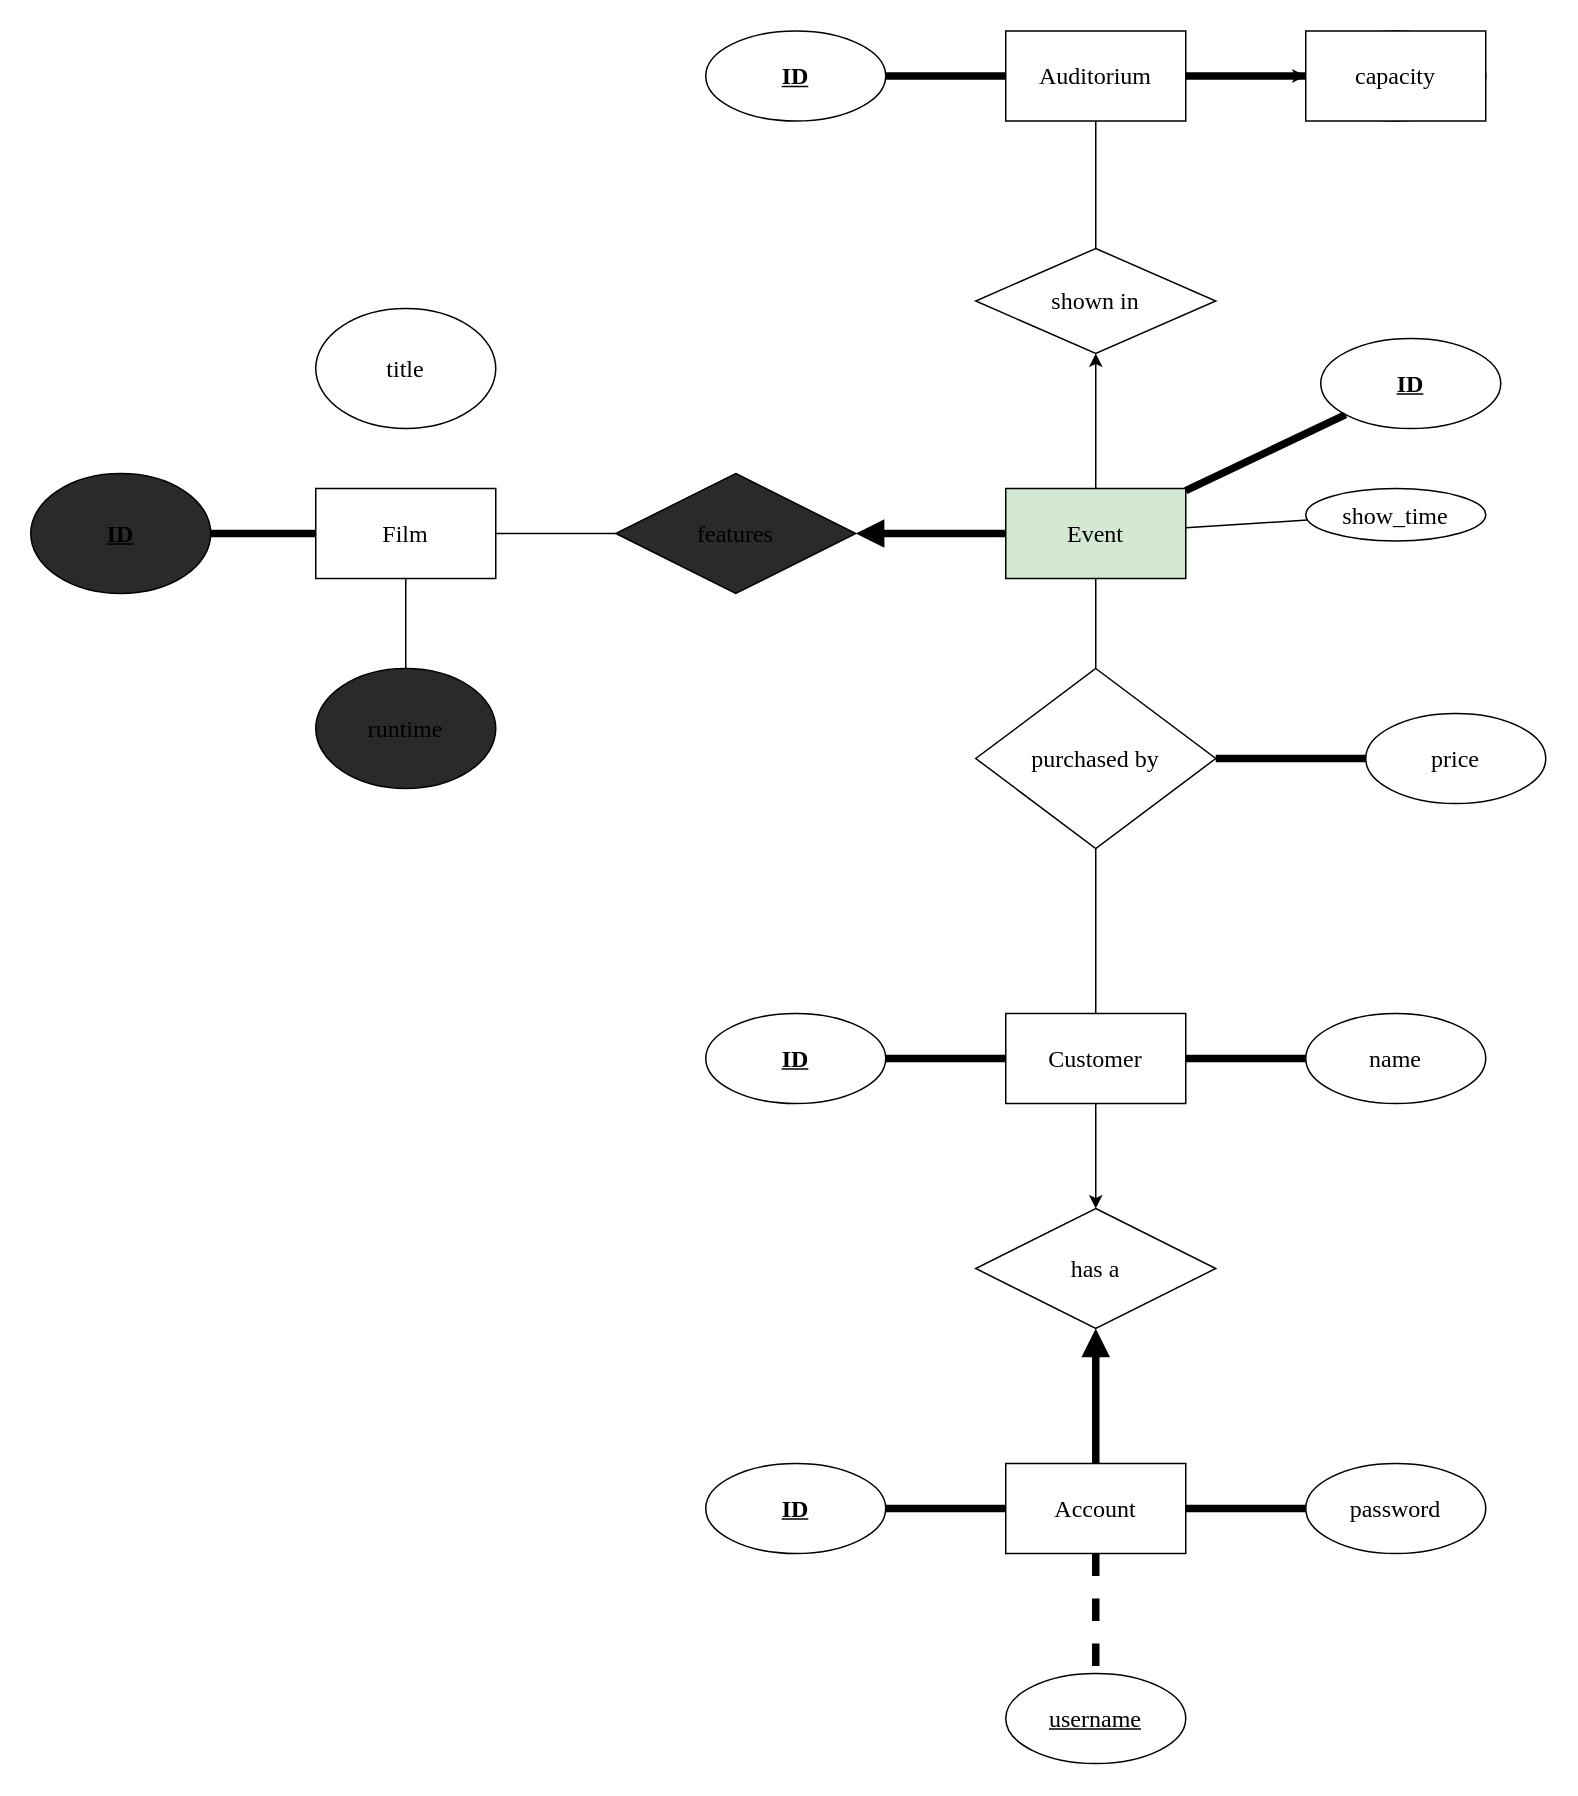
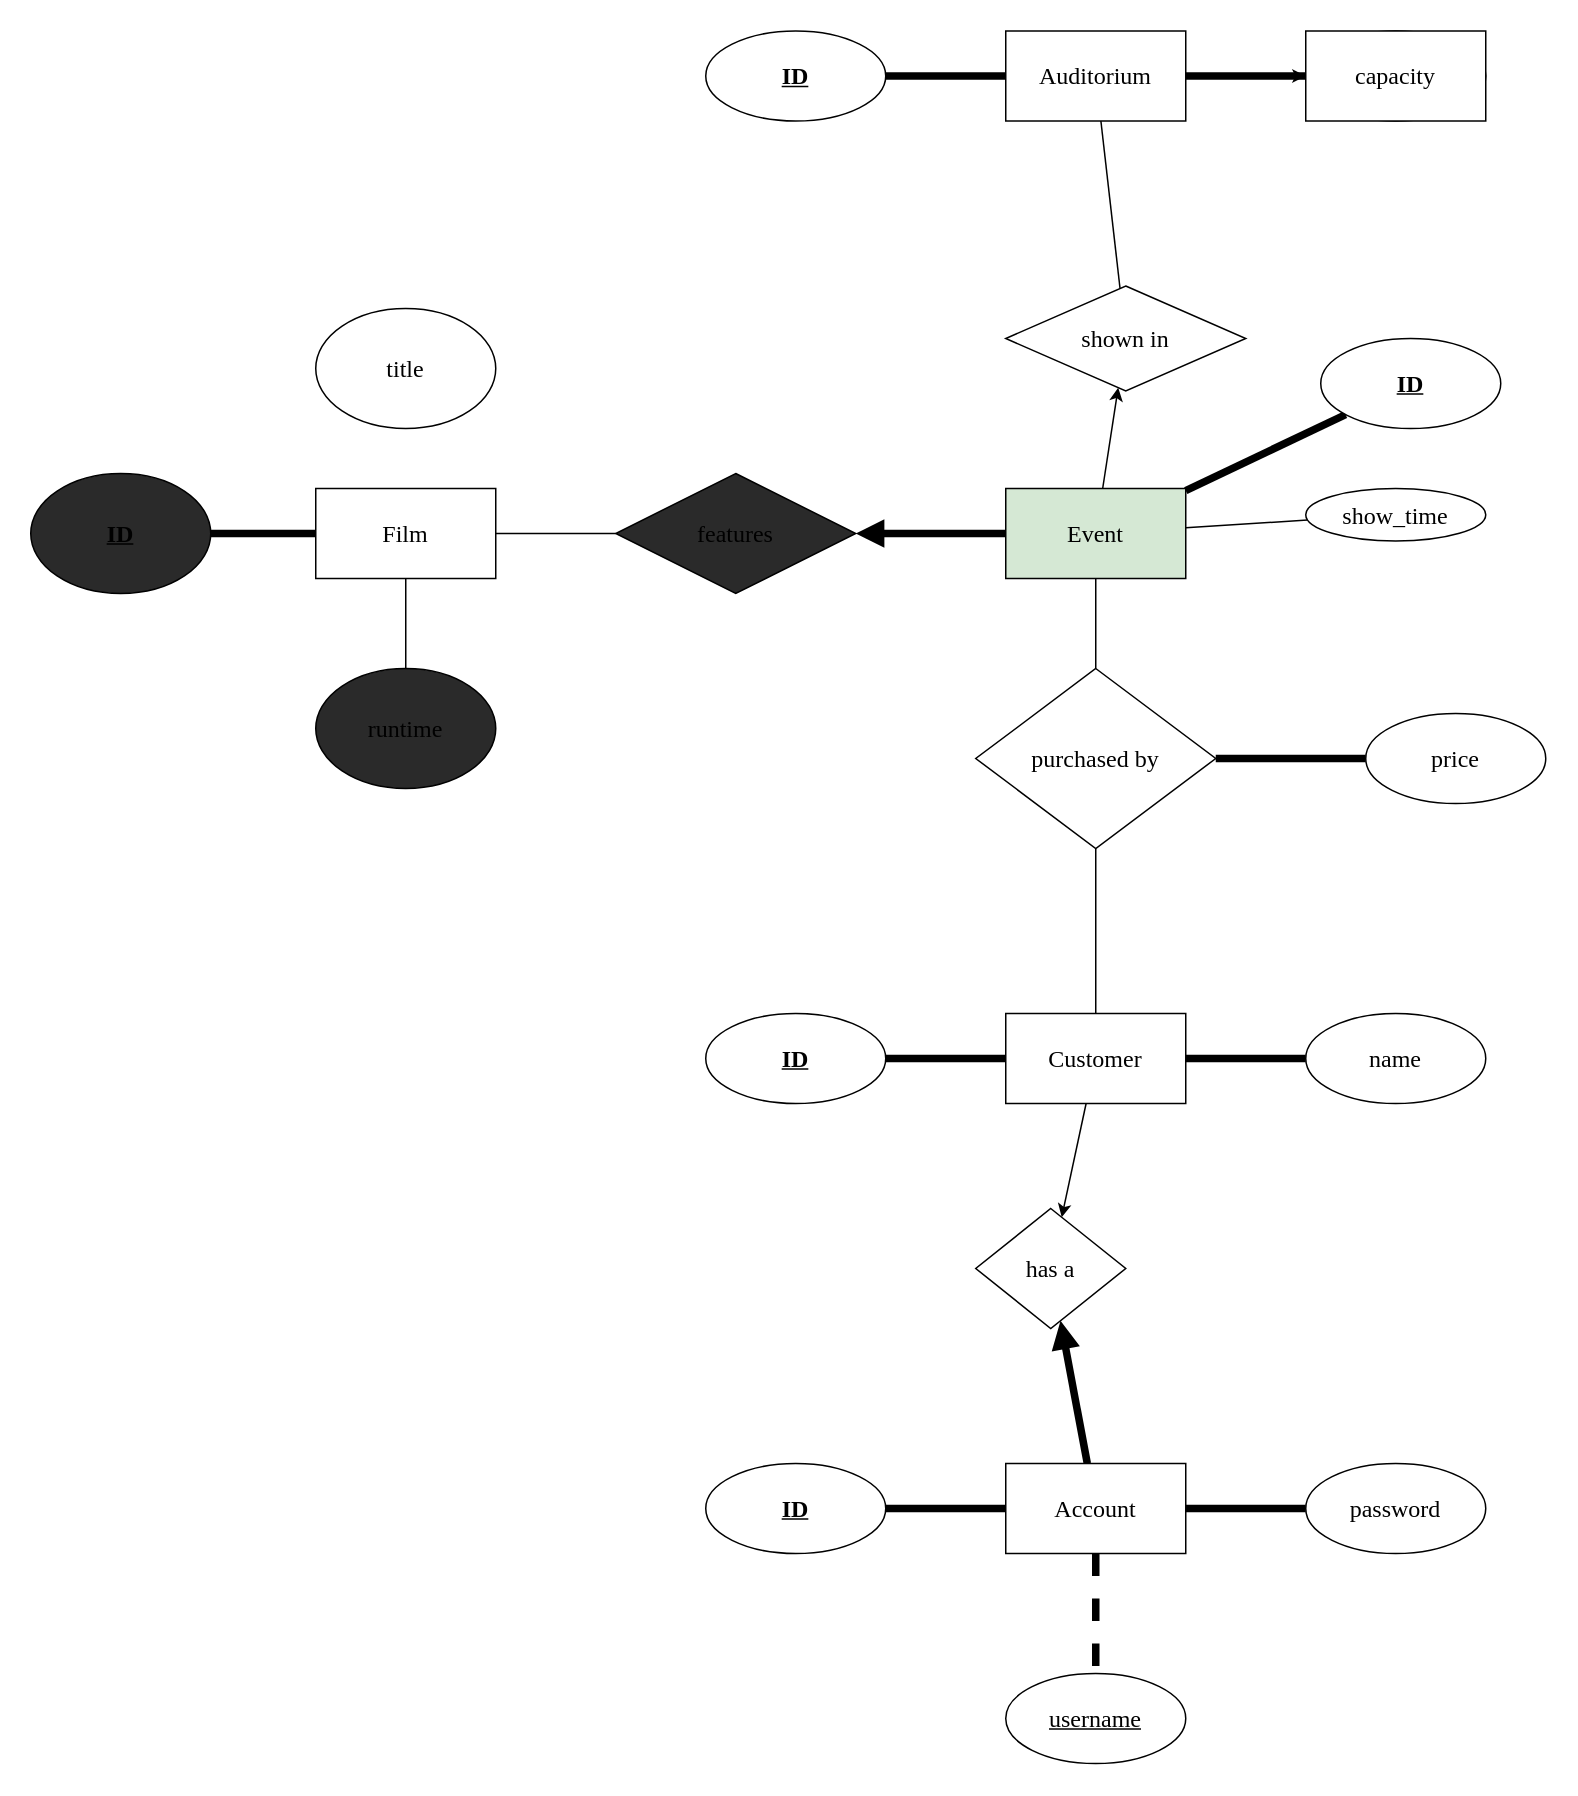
- <mxCell id="17" value="shown in" style="rhombus;whiteSpace=wrap;html=1;fontSize=16;fontFamily=Comic Sans MS;" parent="1" vertex="1"><mxGeometry x="650" width="160" height="70" as="geometry" y="165" /></mxCell>
+ <mxCell id="17" value="shown in" style="rhombus;whiteSpace=wrap;html=1;fontSize=16;fontFamily=Comic Sans MS;" parent="1" vertex="1"><mxGeometry x="670" y="190" width="160" height="70" as="geometry" /></mxCell>
- <mxCell id="37" value="has a" style="rhombus;whiteSpace=wrap;html=1;fontSize=16;fontFamily=Comic Sans MS;" parent="1" vertex="1"><mxGeometry x="650" y="805" width="160" height="80" as="geometry" /></mxCell>
+ <mxCell id="37" value="has a" style="rhombus;whiteSpace=wrap;html=1;fontSize=16;fontFamily=Comic Sans MS;" parent="1" vertex="1"><mxGeometry x="650" y="805" width="100" height="80" as="geometry" /></mxCell>
